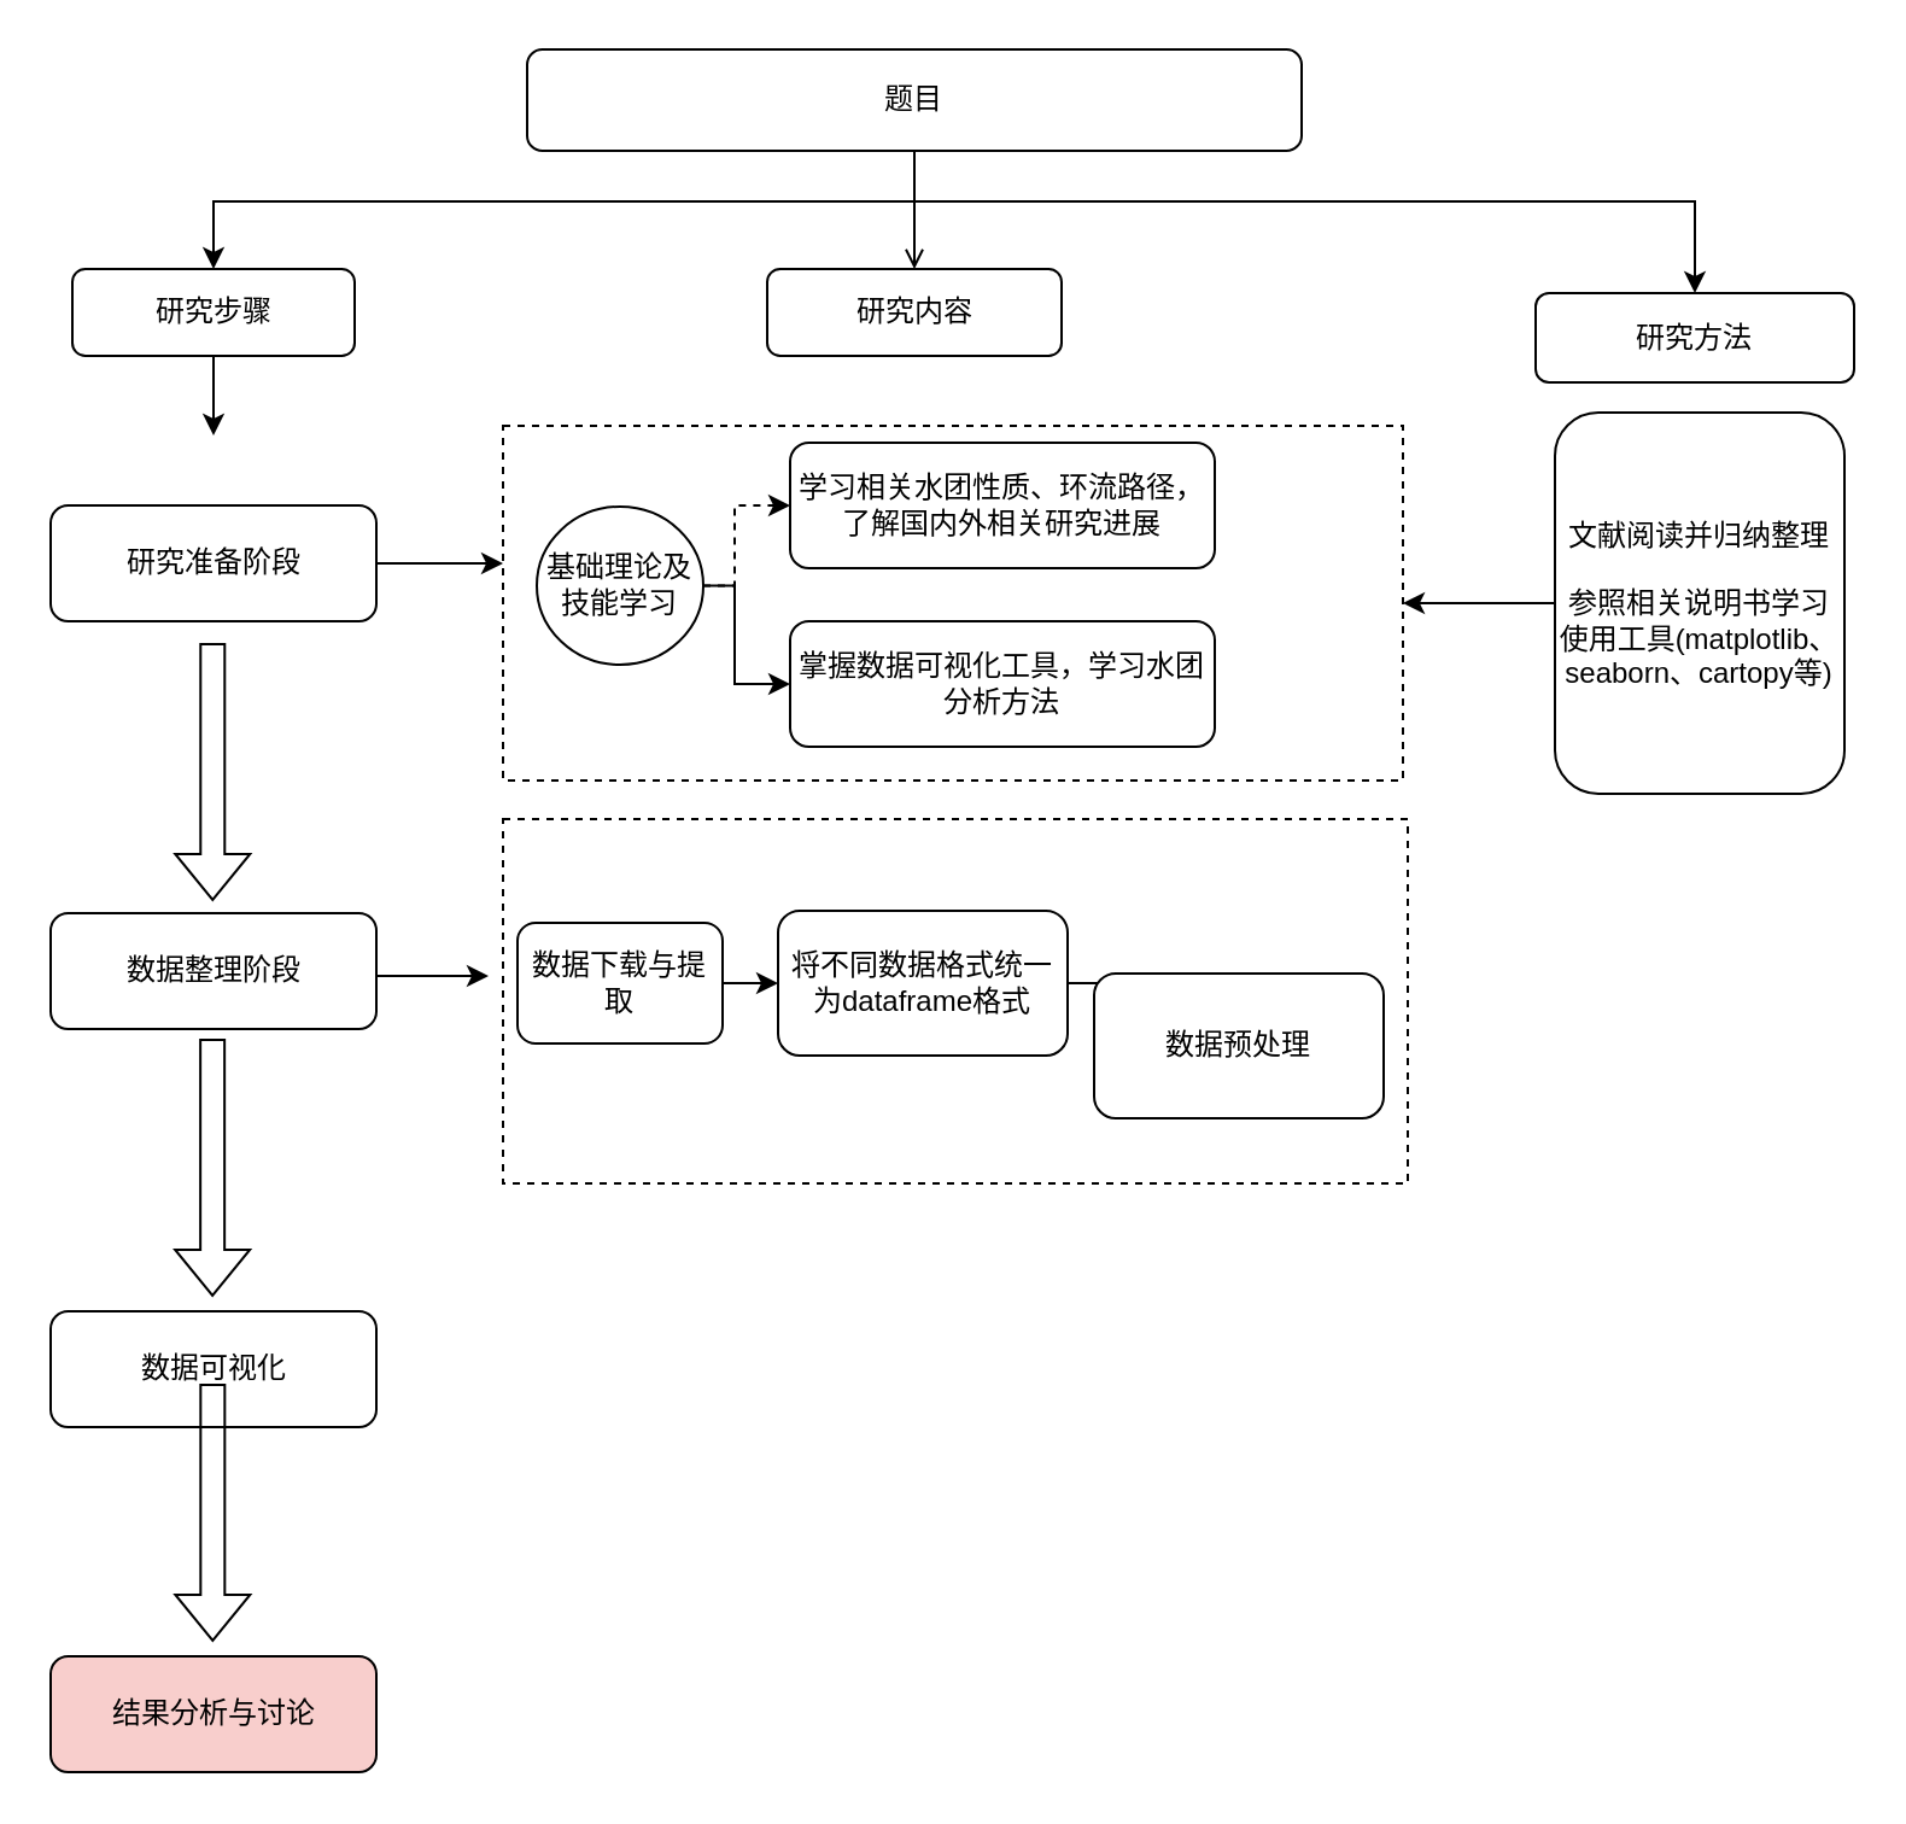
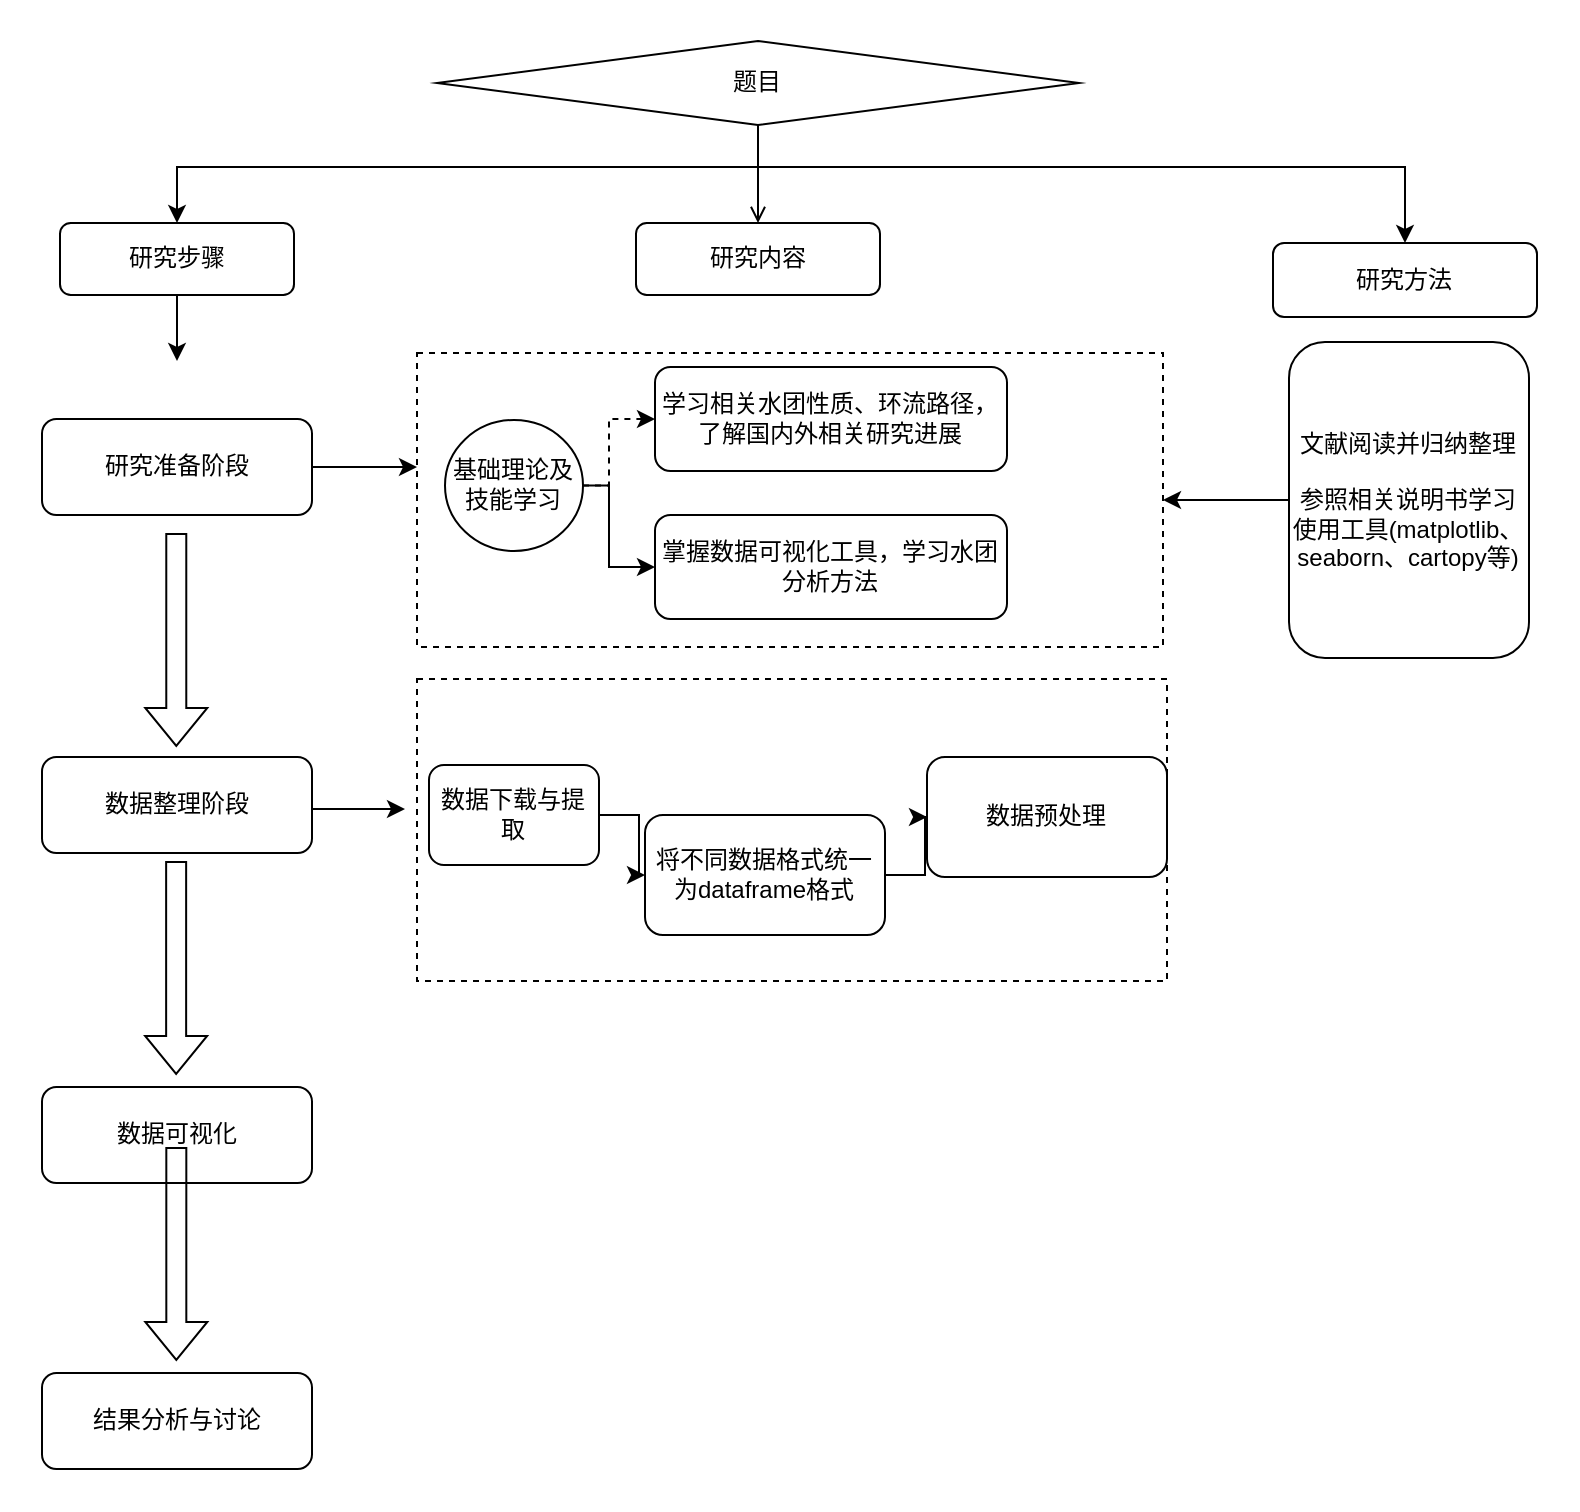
- <mxCell id="4" value="题目" style="rounded=1;whiteSpace=wrap;html=1;" parent="1" vertex="1"><mxGeometry x="218" y="20" width="321" height="42" as="geometry" /></mxCell>
+ <mxCell id="4" value="题目" style="rhombus;whiteSpace=wrap;html=1;" parent="1" vertex="1"><mxGeometry x="218" y="20" width="321" height="42" as="geometry" /></mxCell>
- <mxCell id="31" value="将不同数据格式统一为dataframe格式" style="whiteSpace=wrap;html=1;rounded=1;" vertex="1" parent="1"><mxGeometry x="322" y="377" width="120" height="60" as="geometry" /></mxCell>
+ <mxCell id="31" value="将不同数据格式统一为dataframe格式" style="whiteSpace=wrap;html=1;rounded=1;" vertex="1" parent="1"><mxGeometry x="322" y="407" width="120" height="60" as="geometry" /></mxCell>
- <mxCell id="32" value="数据预处理" style="whiteSpace=wrap;html=1;rounded=1;" vertex="1" parent="1"><mxGeometry x="453" y="403" width="120" height="60" as="geometry" /></mxCell>
+ <mxCell id="32" value="数据预处理" style="whiteSpace=wrap;html=1;rounded=1;" vertex="1" parent="1"><mxGeometry x="463" y="378" width="120" height="60" as="geometry" /></mxCell>
- <mxCell id="11" value="结果分析与讨论" style="rounded=1;whiteSpace=wrap;html=1;fillColor=#f8cecc;" parent="1" vertex="1"><mxGeometry x="20.5" y="686" width="135" height="48" as="geometry" /></mxCell>
+ <mxCell id="11" value="结果分析与讨论" style="rounded=1;whiteSpace=wrap;html=1;" parent="1" vertex="1"><mxGeometry x="20.5" y="686" width="135" height="48" as="geometry" /></mxCell>
